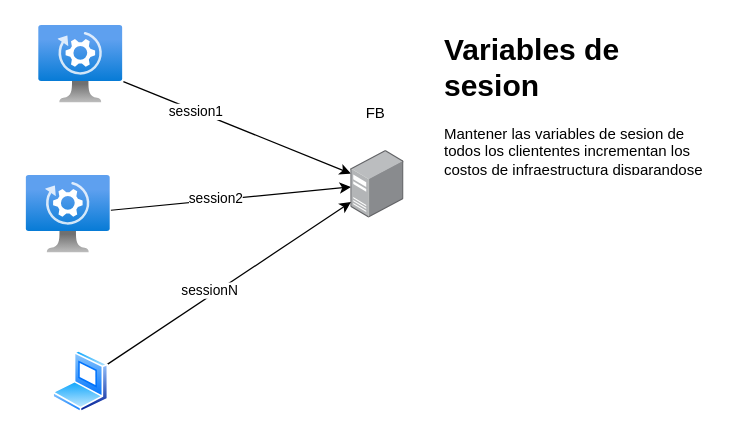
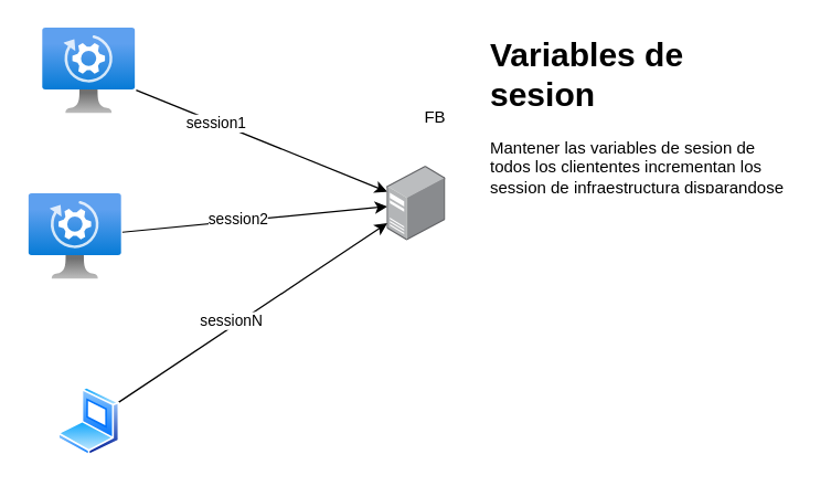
- <mxCell id="13" value="&lt;h1&gt;Variables de sesion&lt;/h1&gt;&lt;p&gt;Mantener las variables de sesion de todos los cliententes incrementan los costos de infraestructura disparandose los precios pensando un sistema en escala&lt;/p&gt;" style="text;html=1;strokeColor=none;fillColor=none;spacing=5;spacingTop=-20;whiteSpace=wrap;overflow=hidden;rounded=0;" vertex="1" parent="1"><mxGeometry x="350" y="20" width="230" height="120" as="geometry" /></mxCell>
+ <mxCell id="13" value="&lt;h1&gt;Variables de sesion&lt;/h1&gt;&lt;p&gt;Mantener las variables de sesion de todos los cliententes incrementan los session de infraestructura disparandose los precios pensando un sistema en escala&lt;/p&gt;" style="text;html=1;strokeColor=none;fillColor=none;spacing=5;spacingTop=-20;whiteSpace=wrap;overflow=hidden;rounded=0;" vertex="1" parent="1"><mxGeometry x="350" y="20" width="230" height="120" as="geometry" /></mxCell>
- <mxCell id="12" value="FB" style="text;html=1;strokeColor=none;fillColor=none;align=center;verticalAlign=middle;whiteSpace=wrap;rounded=0;" vertex="1" parent="1"><mxGeometry x="270" y="75" width="60" height="30" as="geometry" /></mxCell>
+ <mxCell id="12" value="FB" style="text;html=1;strokeColor=none;fillColor=none;align=center;verticalAlign=middle;whiteSpace=wrap;rounded=0;" vertex="1" parent="1"><mxGeometry x="285" y="70" width="60" height="30" as="geometry" /></mxCell>
